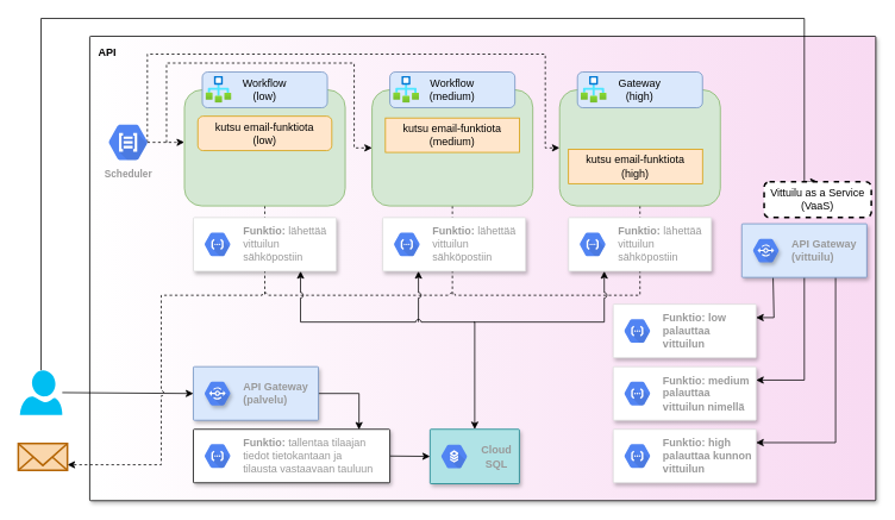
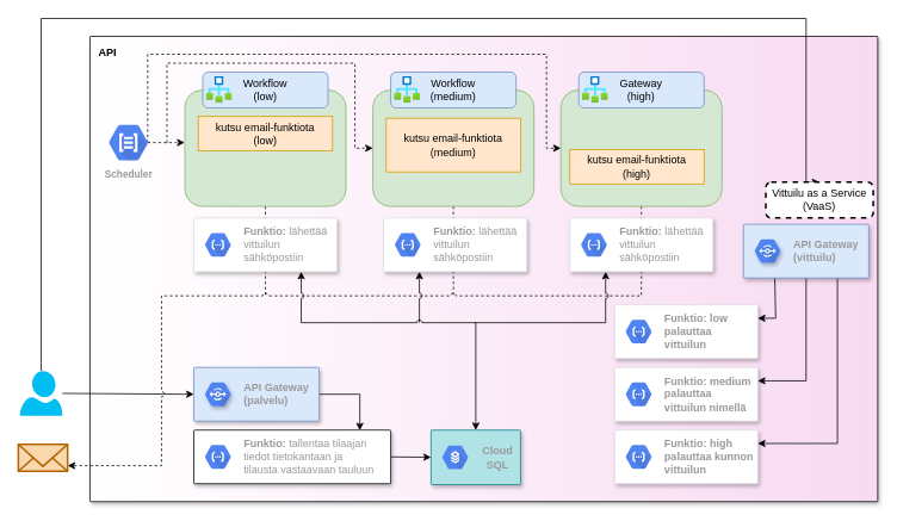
- <mxCell id="35" value="kutsu email-funktiota&lt;br&gt;(low)" style="whiteSpace=wrap;html=1;fillColor=#ffe6cc;strokeColor=#d79b00;rounded=1;" parent="1" vertex="1"><mxGeometry x="221" y="129.5" width="150" height="38.5" as="geometry" /></mxCell>
+ <mxCell id="35" value="kutsu email-funktiota&lt;br&gt;(low)" style="rounded=0;whiteSpace=wrap;html=1;fillColor=#ffe6cc;strokeColor=#d79b00;" parent="1" vertex="1"><mxGeometry x="221" y="129.5" width="150" height="38.5" as="geometry" /></mxCell>
- <mxCell id="44" value="kutsu email-funktiota&lt;br&gt;(medium)" style="rounded=0;whiteSpace=wrap;html=1;fillColor=#ffe6cc;strokeColor=#d79b00;" vertex="1" parent="1"><mxGeometry x="431" y="131.5" width="150" height="38.5" as="geometry" /></mxCell>
+ <mxCell id="44" value="kutsu email-funktiota&lt;br&gt;(medium)" style="rounded=0;whiteSpace=wrap;html=1;fillColor=#ffe6cc;strokeColor=#d79b00;" vertex="1" parent="1"><mxGeometry x="431" y="131.5" width="150" height="60" as="geometry" /></mxCell>
